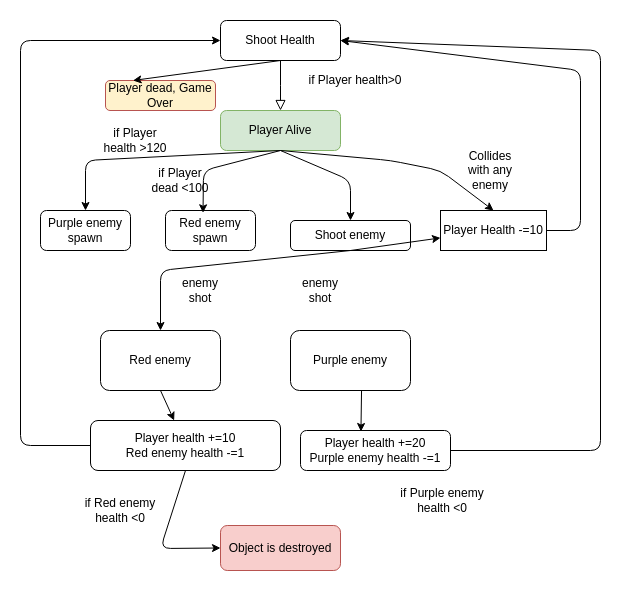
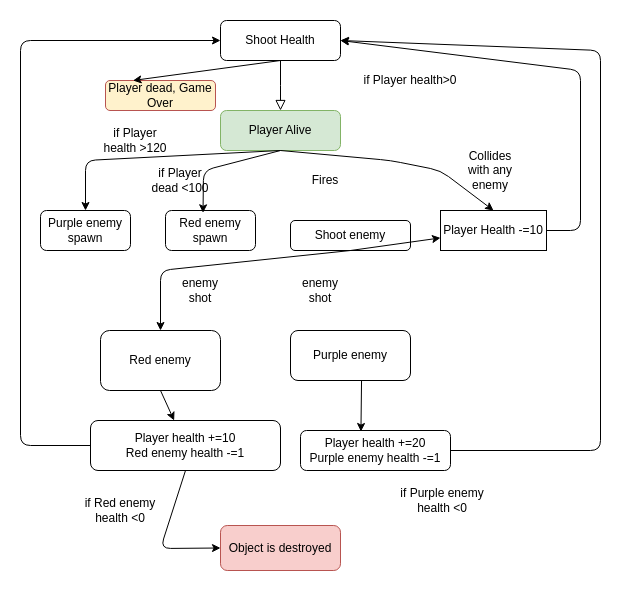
- <mxCell id="5" value="if Player health&amp;gt;0" style="text;html=1;strokeColor=none;fillColor=none;align=center;verticalAlign=middle;whiteSpace=wrap;rounded=0;" vertex="1" parent="1"><mxGeometry x="300" y="70" width="110" height="20" as="geometry" /></mxCell>
+ <mxCell id="5" value="if Player health&amp;gt;0" style="text;html=1;strokeColor=none;fillColor=none;align=center;verticalAlign=middle;whiteSpace=wrap;rounded=0;" vertex="1" parent="1"><mxGeometry x="355" y="70" width="110" height="20" as="geometry" /></mxCell>
- <mxCell id="6" value="" style="endArrow=classic;html=1;exitX=0.5;exitY=1;exitDx=0;exitDy=0;" edge="1" parent="1" source="4" target="7"><mxGeometry width="50" height="50" relative="1" as="geometry"><mxPoint x="360" y="230" as="sourcePoint" /><mxPoint x="280" y="200" as="targetPoint" /><Array as="points"><mxPoint x="350" y="180" /></Array></mxGeometry></mxCell>
+ <mxCell id="8" value="Fires" style="text;html=1;strokeColor=none;fillColor=none;align=center;verticalAlign=middle;whiteSpace=wrap;rounded=0;" vertex="1" parent="1"><mxGeometry x="290" y="170" width="70" height="20" as="geometry" /></mxCell>
- <mxCell id="20" value="Purple enemy" style="rounded=1;whiteSpace=wrap;html=1;" vertex="1" parent="1"><mxGeometry x="290" y="330" width="120" height="60" as="geometry" /></mxCell>
+ <mxCell id="20" value="Purple enemy" style="rounded=1;whiteSpace=wrap;html=1;" vertex="1" parent="1"><mxGeometry x="290" y="330" width="120" height="50" as="geometry" /></mxCell>
